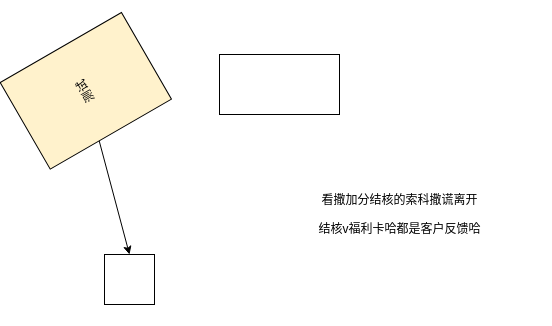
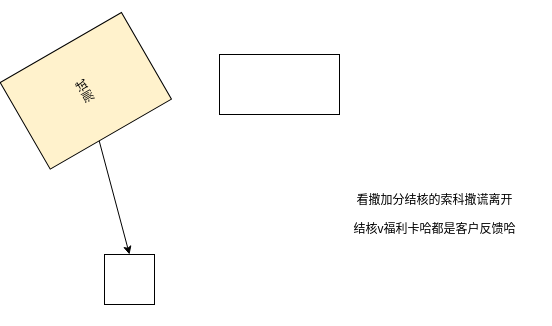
- <mxCell id="6" value="看撒加分结核的索科撒谎离开&lt;br&gt;&lt;br&gt;结核v福利卡哈都是客户反馈哈" style="text;html=1;align=center;verticalAlign=middle;resizable=0;points=[];autosize=1;strokeColor=none;fillColor=none;" vertex="1" parent="1"><mxGeometry x="289" y="184" width="190" height="60" as="geometry" /></mxCell>
+ <mxCell id="6" value="看撒加分结核的索科撒谎离开&lt;br&gt;&lt;br&gt;结核v福利卡哈都是客户反馈哈" style="text;html=1;align=center;verticalAlign=middle;resizable=0;points=[];autosize=1;strokeColor=none;fillColor=none;" vertex="1" parent="1"><mxGeometry x="324" y="184" width="190" height="60" as="geometry" /></mxCell>
